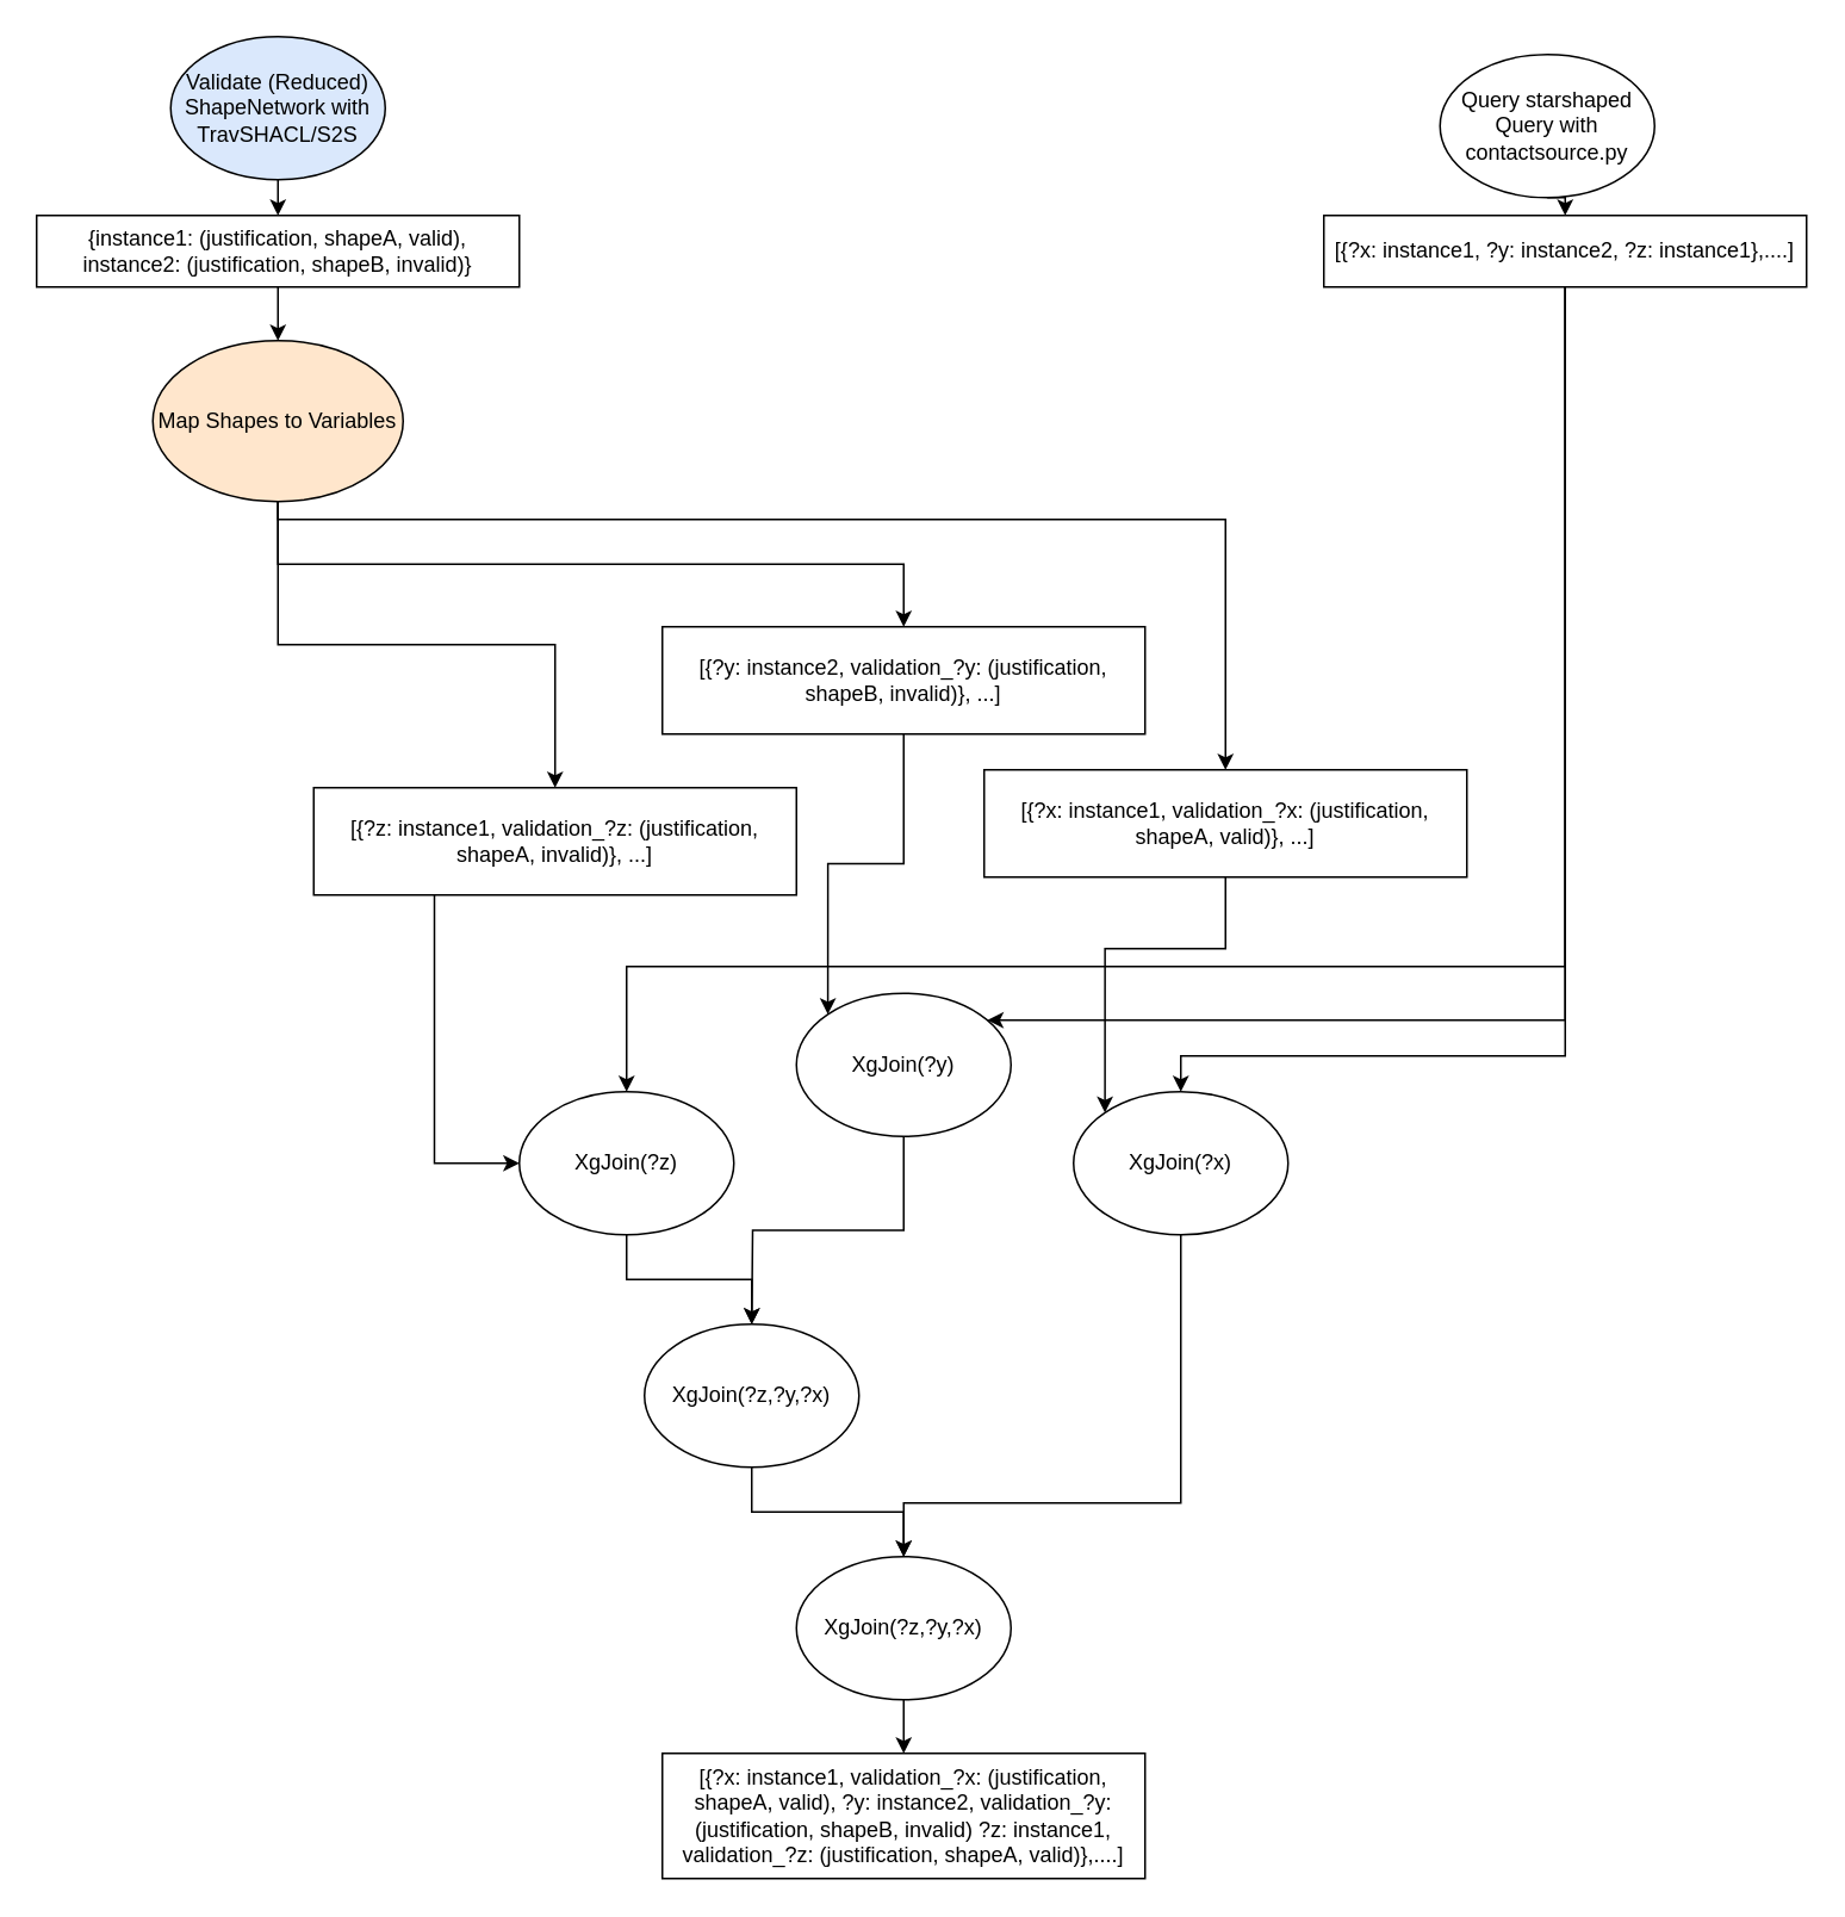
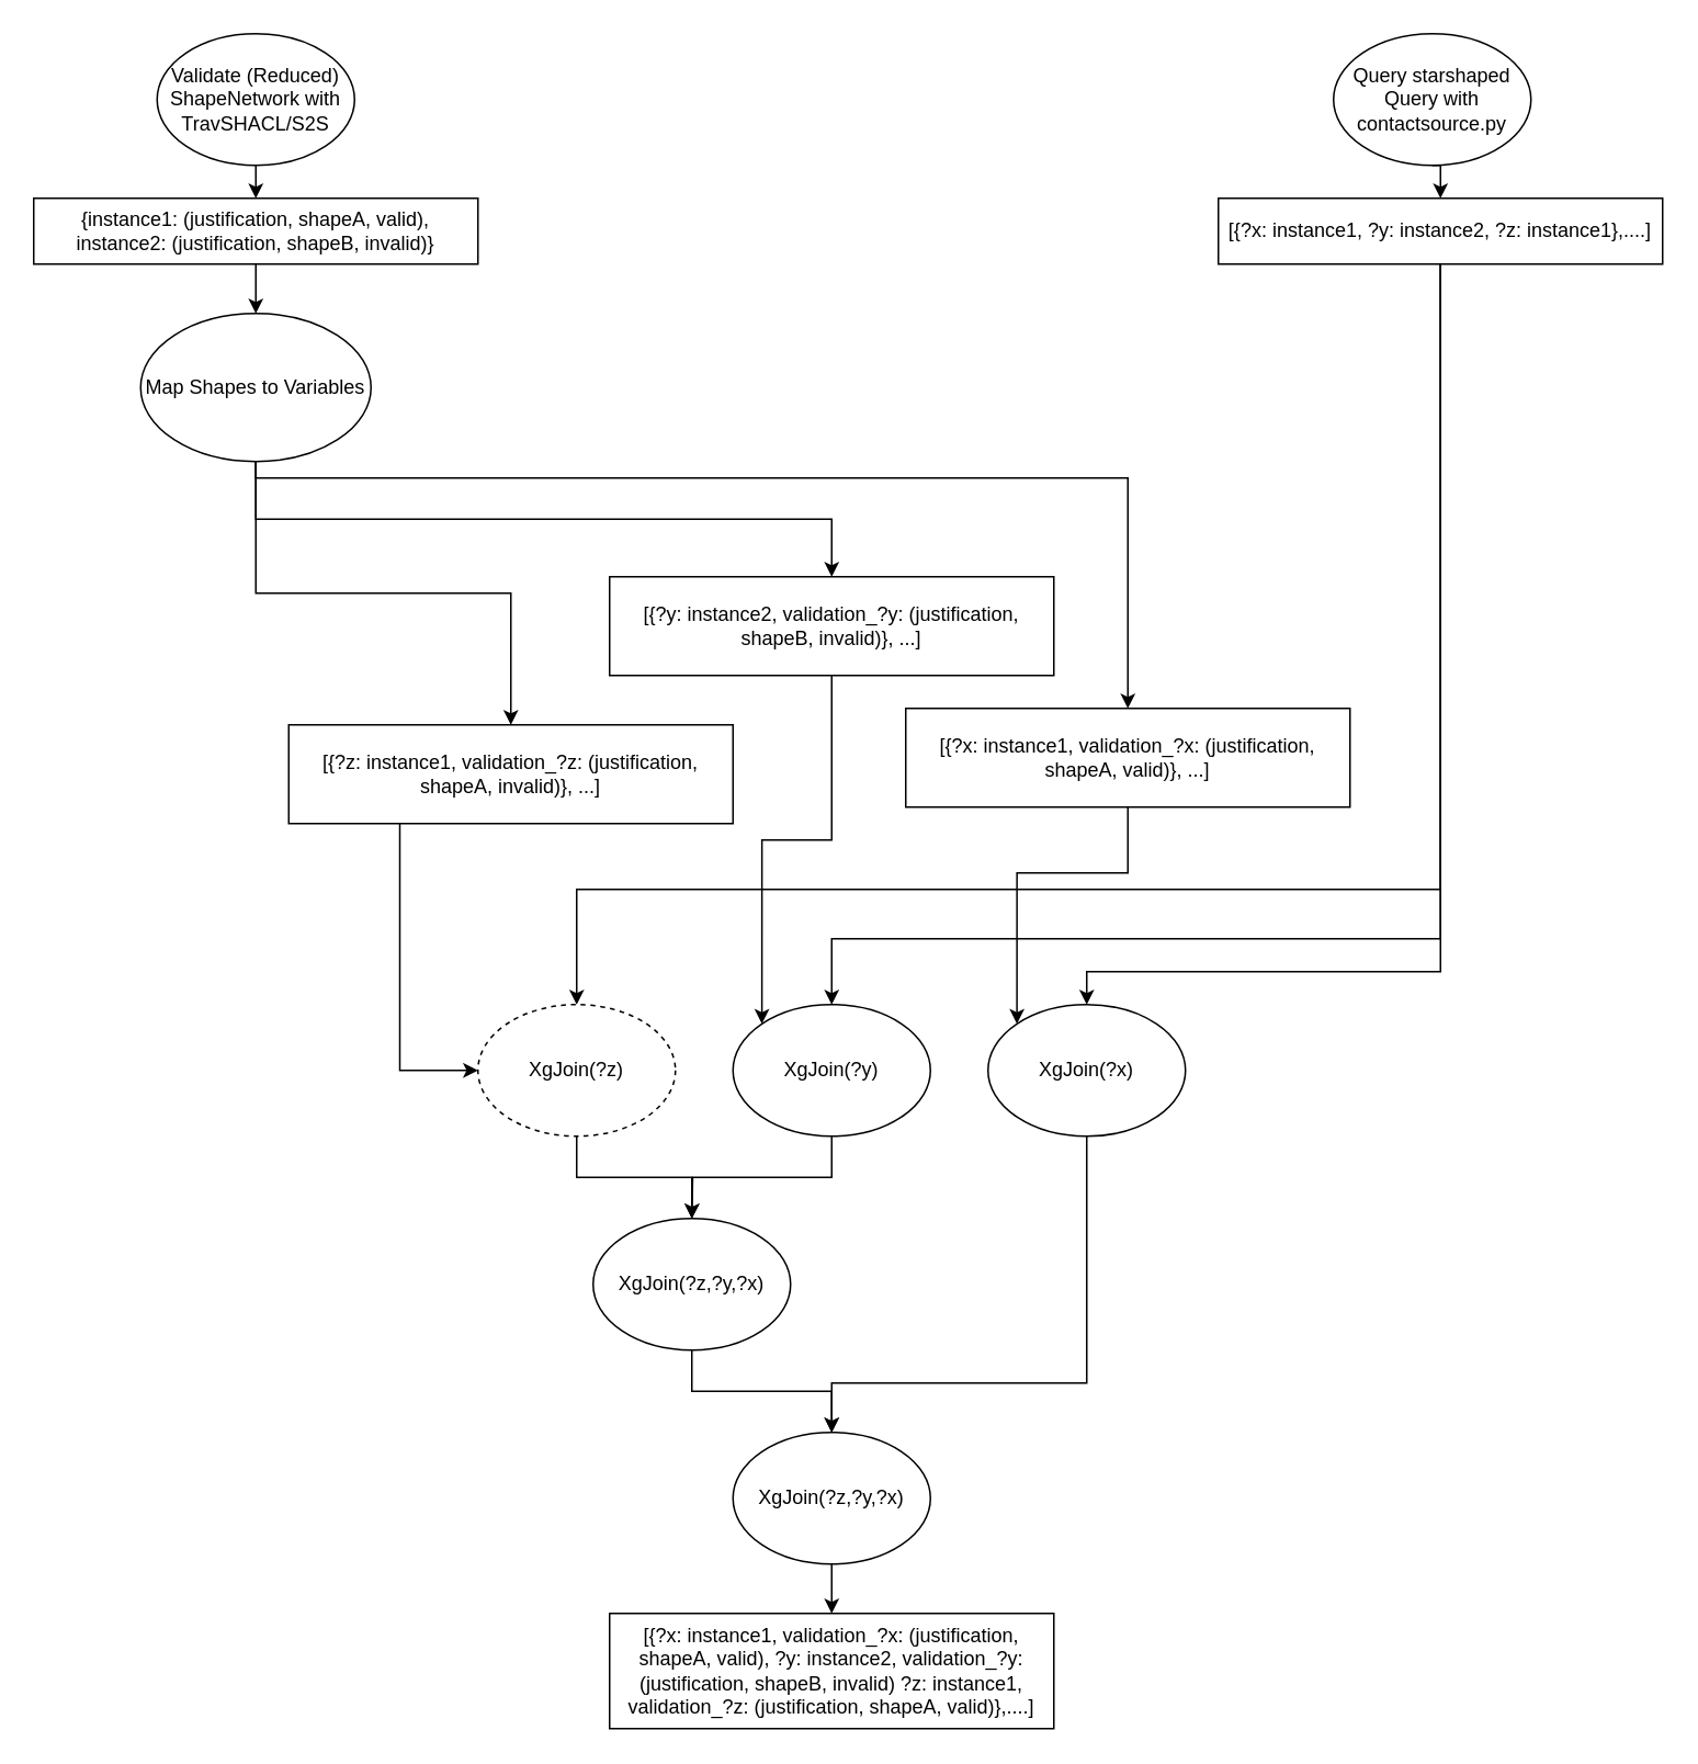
- <mxCell id="7" value="Validate (Reduced) ShapeNetwork with TravSHACL/S2S " style="ellipse;whiteSpace=wrap;html=1;fillColor=#dae8fc;" parent="1" vertex="1"><mxGeometry x="95" y="20" width="120" height="80" as="geometry" /></mxCell>
+ <mxCell id="7" value="Validate (Reduced) ShapeNetwork with TravSHACL/S2S " style="ellipse;whiteSpace=wrap;html=1;" parent="1" vertex="1"><mxGeometry x="95" y="20" width="120" height="80" as="geometry" /></mxCell>
- <mxCell id="15" value="Query starshaped Query with contactsource.py" style="ellipse;whiteSpace=wrap;html=1;" parent="1" vertex="1"><mxGeometry x="805" y="30" width="120" height="80" as="geometry" /></mxCell>
+ <mxCell id="15" value="Query starshaped Query with contactsource.py" style="ellipse;whiteSpace=wrap;html=1;" parent="1" vertex="1"><mxGeometry x="810" y="20" width="120" height="80" as="geometry" /></mxCell>
- <mxCell id="11" value="Map Shapes to Variables" style="ellipse;whiteSpace=wrap;html=1;fillColor=#ffe6cc;" parent="1" vertex="1"><mxGeometry x="85" y="190" width="140" height="90" as="geometry" /></mxCell>
+ <mxCell id="11" value="Map Shapes to Variables" style="ellipse;whiteSpace=wrap;html=1;" parent="1" vertex="1"><mxGeometry x="85" y="190" width="140" height="90" as="geometry" /></mxCell>
- <mxCell id="21" value="XgJoin(?y)" style="ellipse;whiteSpace=wrap;html=1;" vertex="1" parent="1"><mxGeometry x="445" y="555" width="120" height="80" as="geometry" /></mxCell>
+ <mxCell id="21" value="XgJoin(?y)" style="ellipse;whiteSpace=wrap;html=1;" vertex="1" parent="1"><mxGeometry x="445" y="610" width="120" height="80" as="geometry" /></mxCell>
- <mxCell id="23" value="XgJoin(?z)" style="ellipse;whiteSpace=wrap;html=1;" vertex="1" parent="1"><mxGeometry x="290" y="610" width="120" height="80" as="geometry" /></mxCell>
+ <mxCell id="23" value="XgJoin(?z)" style="ellipse;whiteSpace=wrap;html=1;dashed=1;" vertex="1" parent="1"><mxGeometry x="290" y="610" width="120" height="80" as="geometry" /></mxCell>
